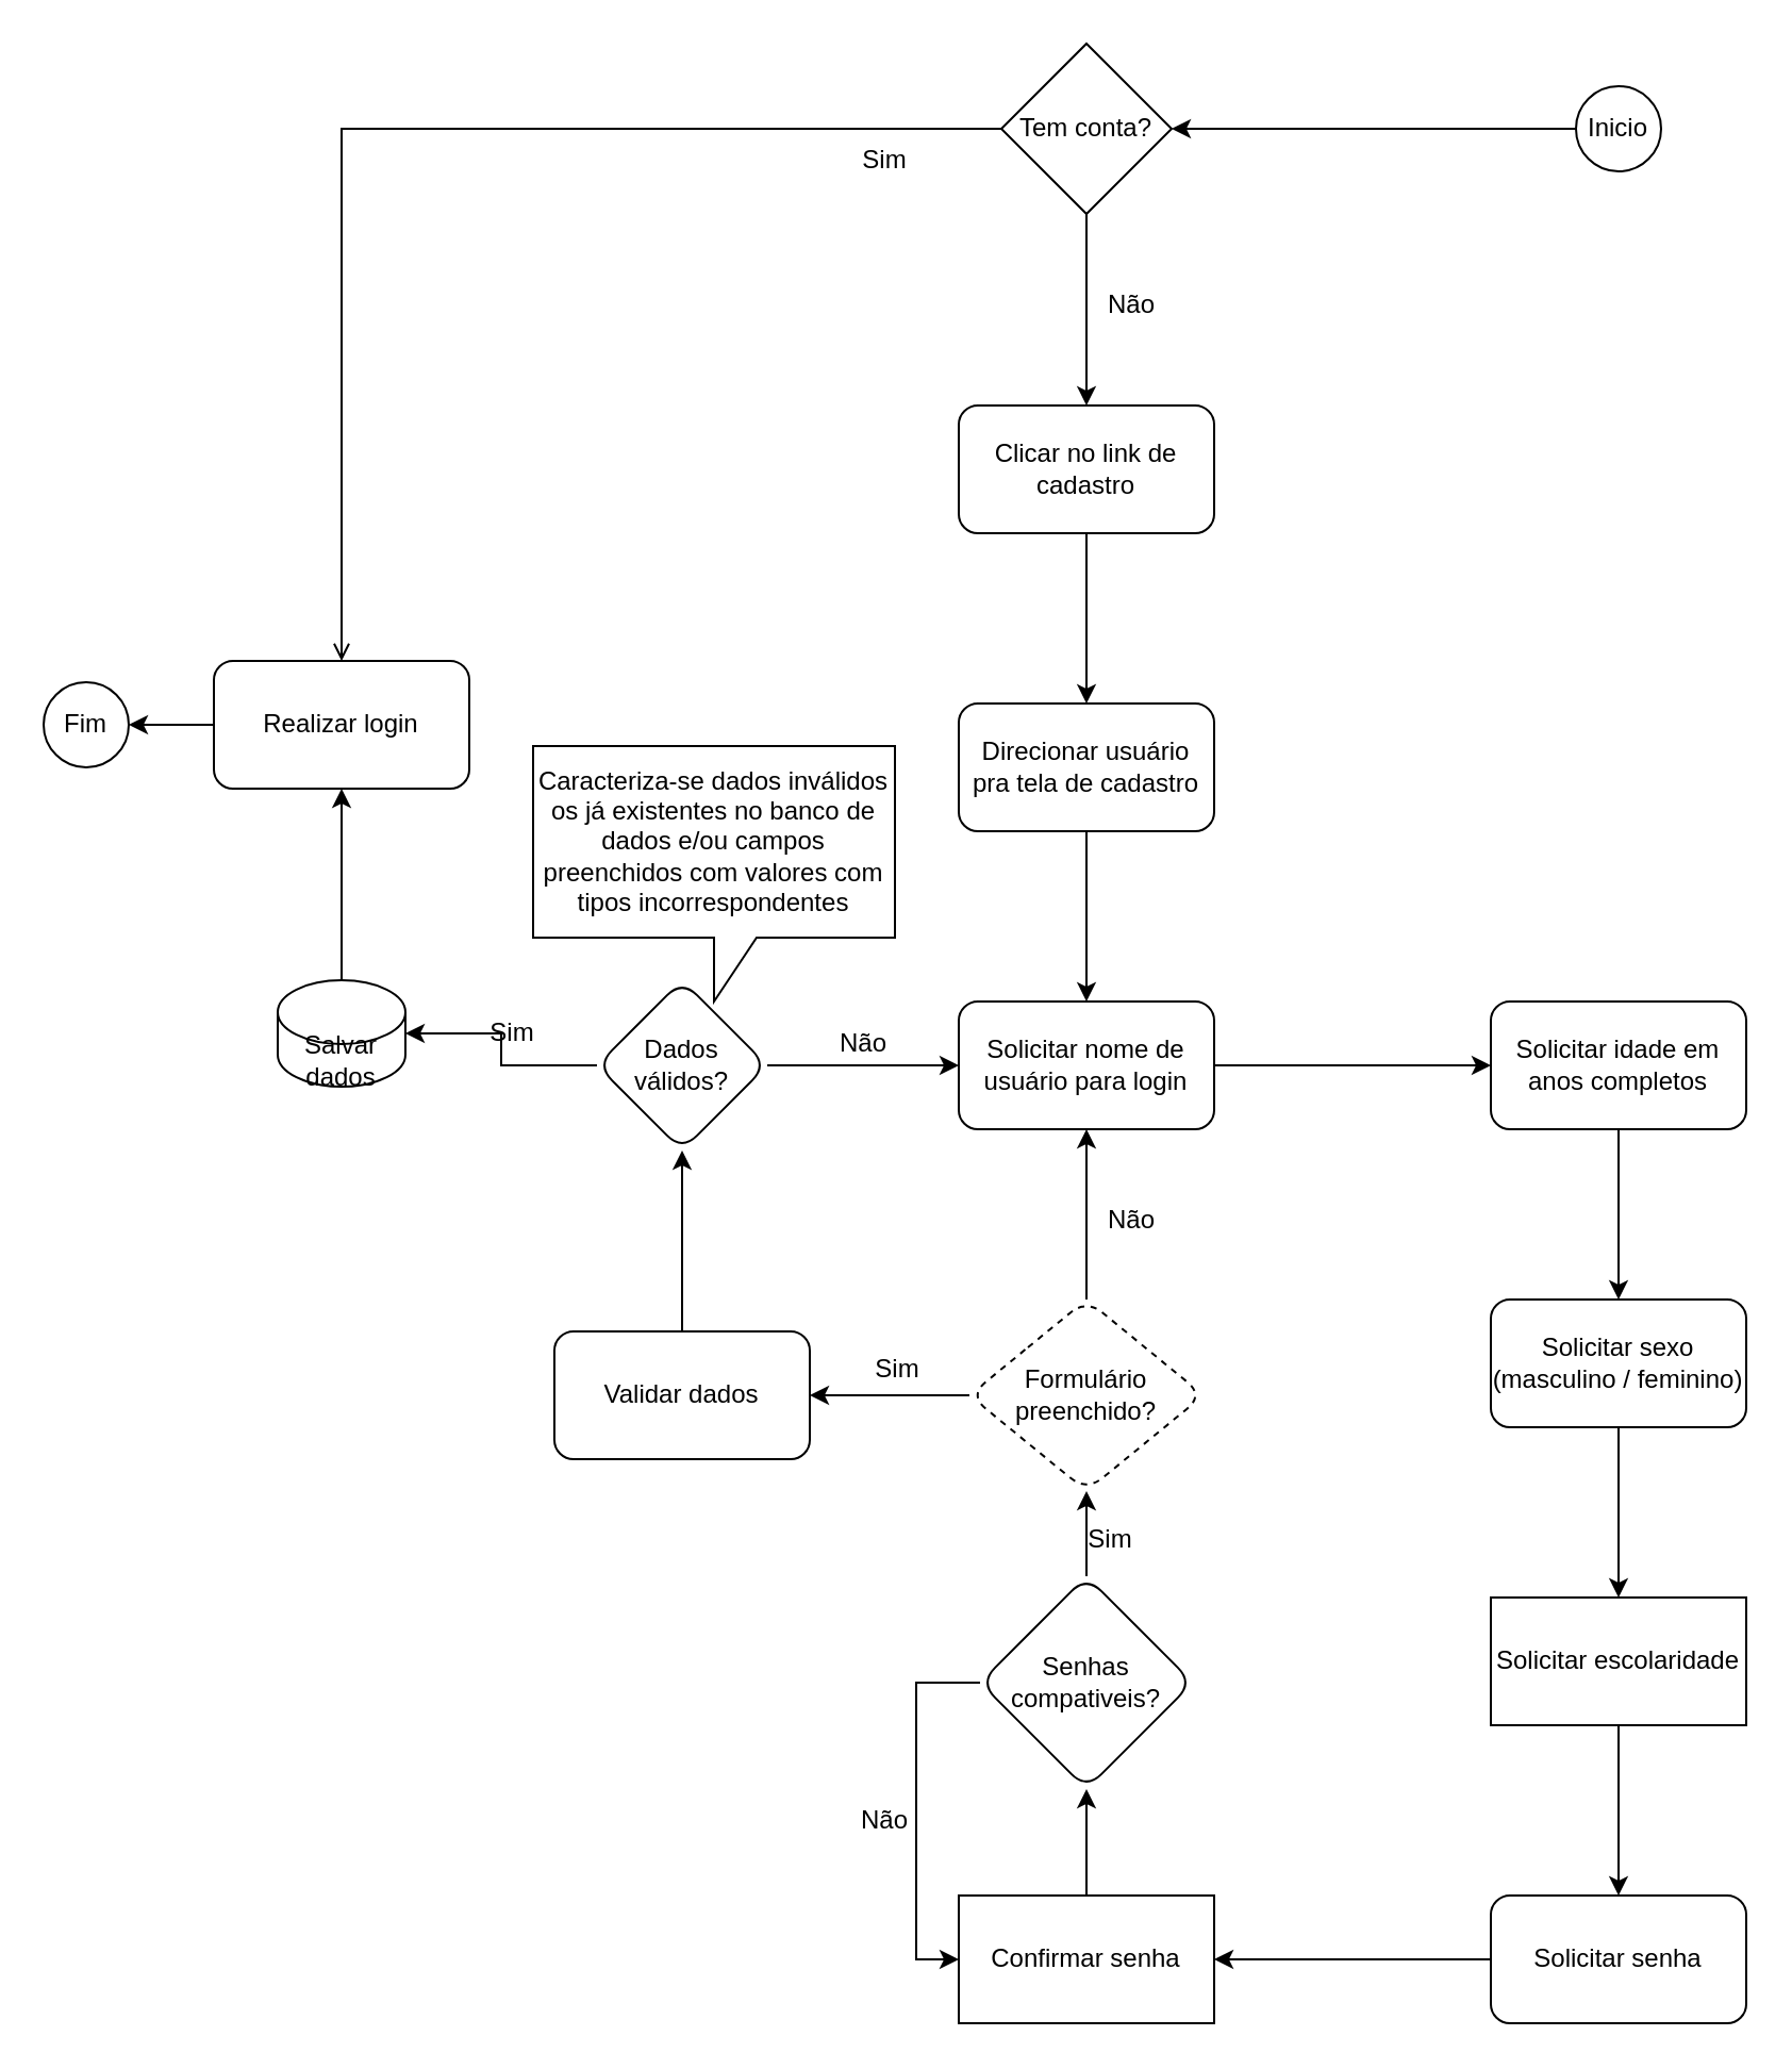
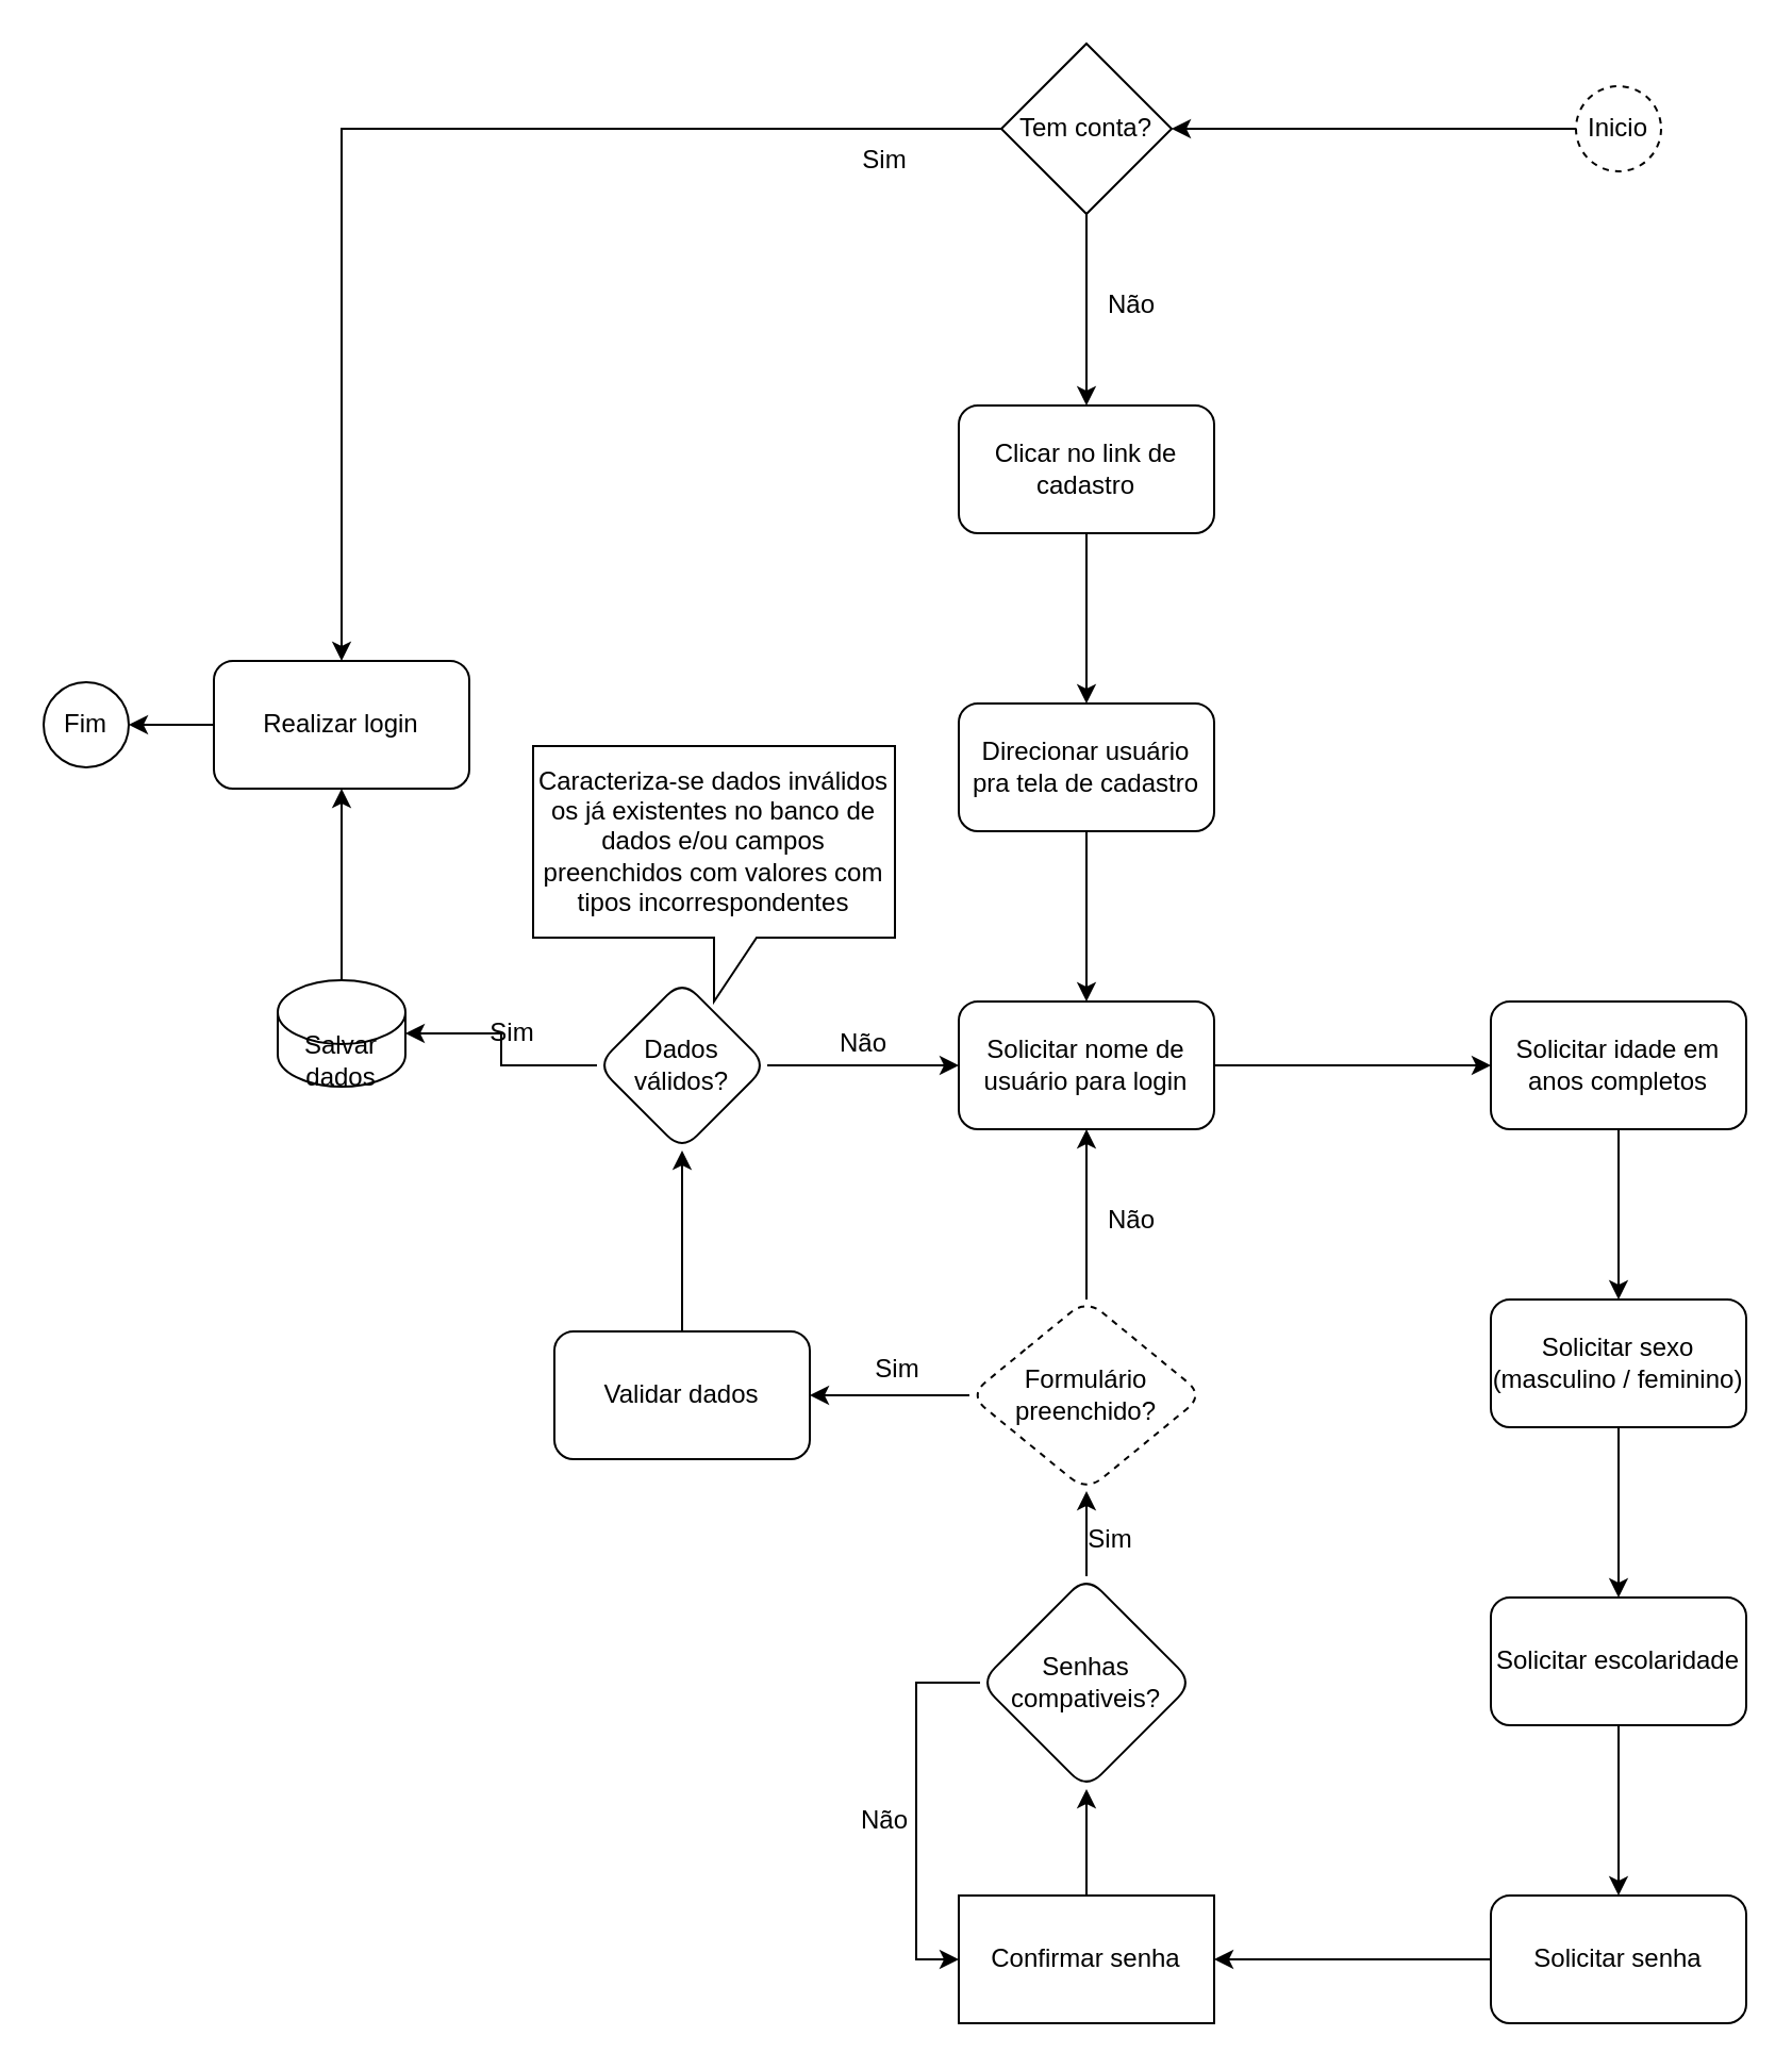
- <mxCell id="3" value="Inicio" style="ellipse;whiteSpace=wrap;html=1;aspect=fixed;" vertex="1" parent="1"><mxGeometry x="740" y="40" width="40" height="40" as="geometry" /></mxCell>
+ <mxCell id="3" value="Inicio" style="ellipse;whiteSpace=wrap;html=1;aspect=fixed;dashed=1;" vertex="1" parent="1"><mxGeometry x="740" y="40" width="40" height="40" as="geometry" /></mxCell>
- <mxCell id="5" style="edgeStyle=orthogonalEdgeStyle;rounded=0;orthogonalLoop=1;jettySize=auto;html=1;entryX=0.5;entryY=0;entryDx=0;entryDy=0;endArrow=open;" edge="1" parent="1" source="6" target="45"><mxGeometry relative="1" as="geometry"><Array as="points"><mxPoint x="160" y="60" /></Array></mxGeometry></mxCell>
+ <mxCell id="5" style="edgeStyle=orthogonalEdgeStyle;rounded=0;orthogonalLoop=1;jettySize=auto;html=1;entryX=0.5;entryY=0;entryDx=0;entryDy=0;" edge="1" parent="1" source="6" target="45"><mxGeometry relative="1" as="geometry"><Array as="points"><mxPoint x="160" y="60" /></Array></mxGeometry></mxCell>
- <mxCell id="20" value="Solicitar escolaridade" style="whiteSpace=wrap;html=1;rounded=0;" vertex="1" parent="1"><mxGeometry x="700" y="750" width="120" height="60" as="geometry" /></mxCell>
+ <mxCell id="20" value="Solicitar escolaridade" style="rounded=1;whiteSpace=wrap;html=1;" vertex="1" parent="1"><mxGeometry x="700" y="750" width="120" height="60" as="geometry" /></mxCell>
